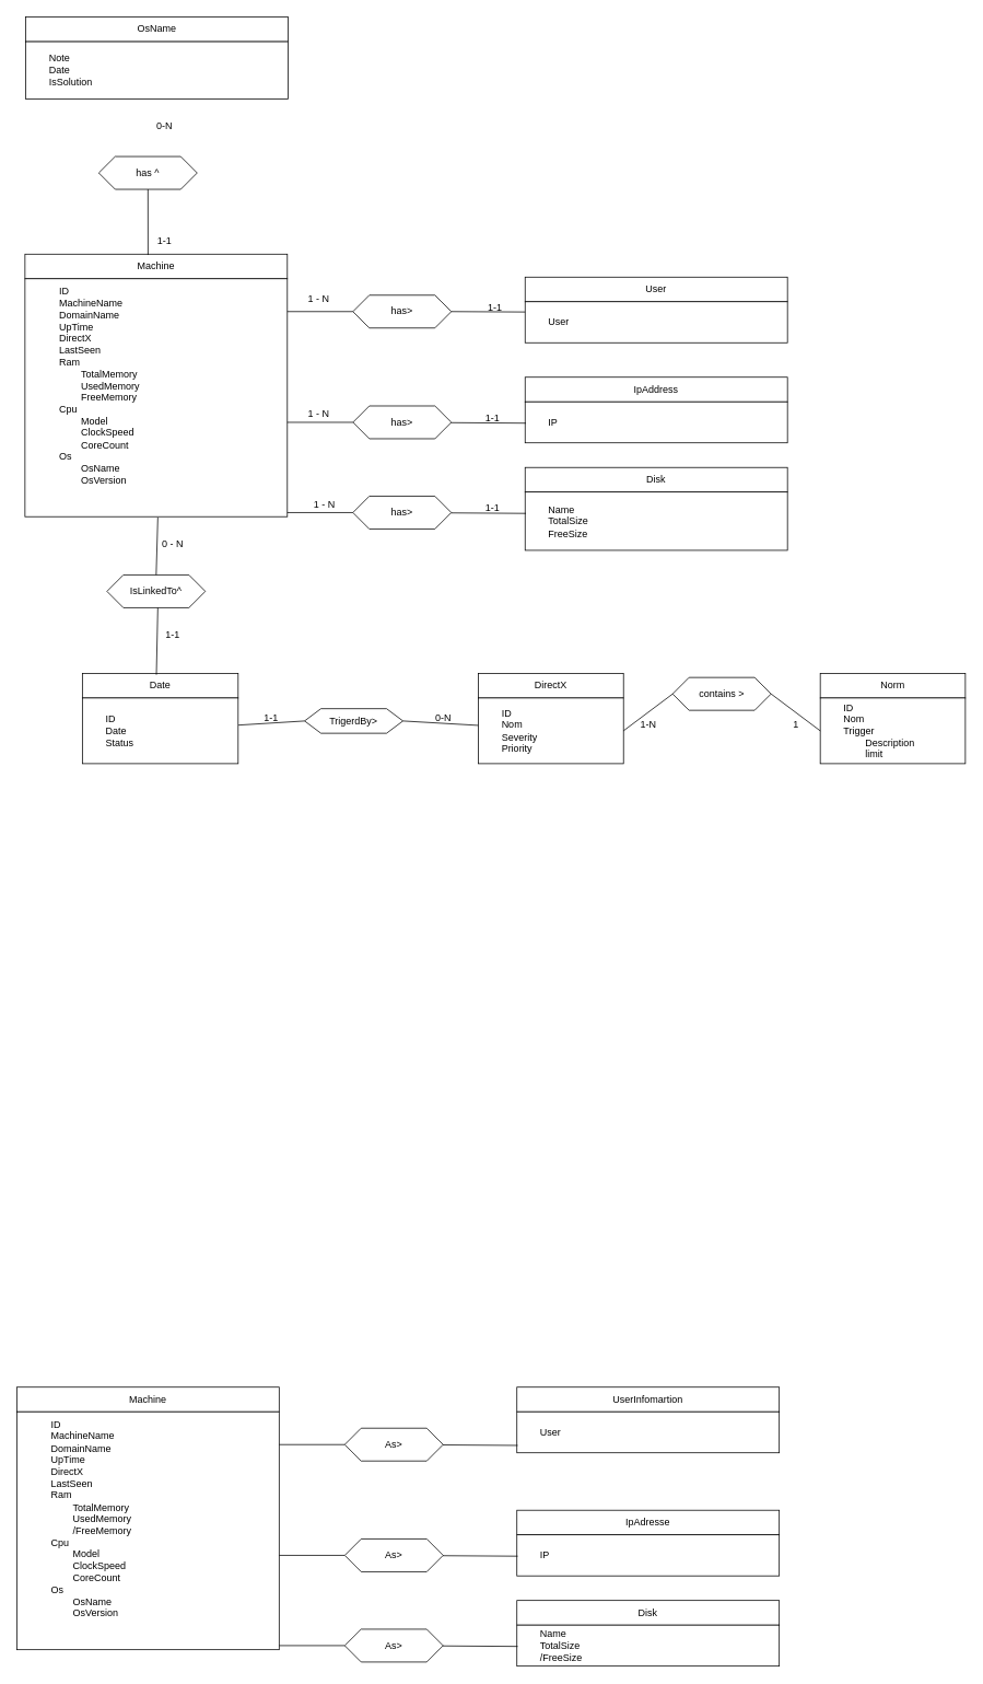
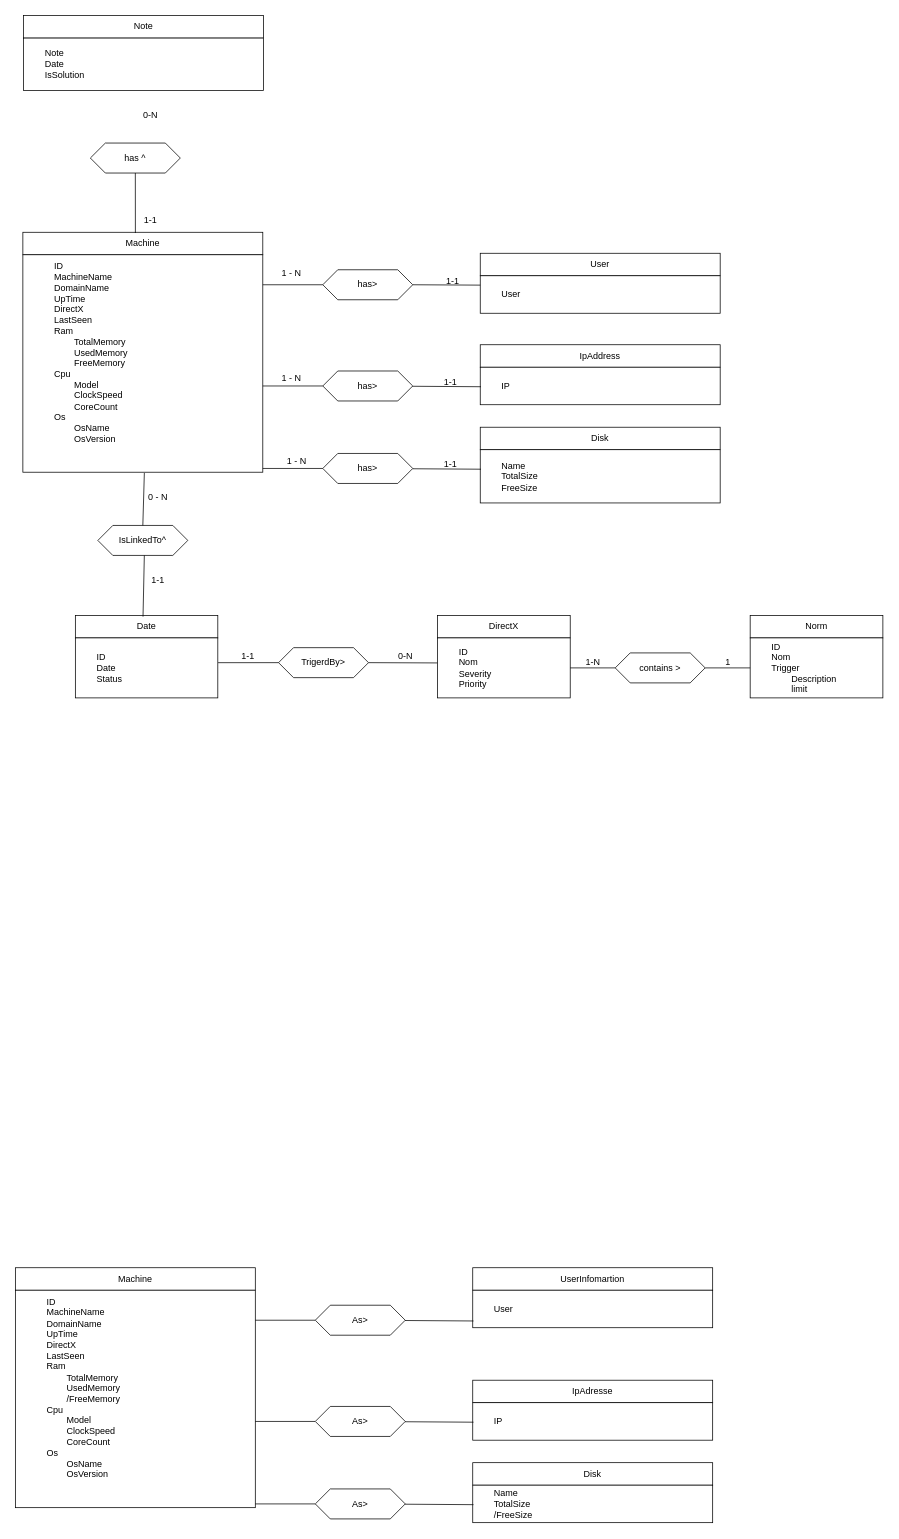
- <mxCell id="56" value="OsName" style="rounded=0;whiteSpace=wrap;html=1;" parent="1" vertex="1"><mxGeometry x="31" y="20" width="320" height="30" as="geometry" /></mxCell>
+ <mxCell id="56" value="Note" style="rounded=0;whiteSpace=wrap;html=1;" parent="1" vertex="1"><mxGeometry x="31" y="20" width="320" height="30" as="geometry" /></mxCell>
- <mxCell id="66" value="contains &amp;gt;" style="shape=hexagon;perimeter=hexagonPerimeter2;whiteSpace=wrap;html=1;fixedSize=1;" parent="1" vertex="1"><mxGeometry x="820" y="825" width="120" height="40" as="geometry" /></mxCell>
+ <mxCell id="66" value="contains &amp;gt;" style="shape=hexagon;perimeter=hexagonPerimeter2;whiteSpace=wrap;html=1;fixedSize=1;" parent="1" vertex="1"><mxGeometry x="820" y="870" width="120" height="40" as="geometry" /></mxCell>
- <mxCell id="9" value="TrigerdBy&amp;gt;" style="shape=hexagon;perimeter=hexagonPerimeter2;whiteSpace=wrap;html=1;fixedSize=1;" parent="1" vertex="1"><mxGeometry x="371" y="863" width="120" height="30" as="geometry" /></mxCell>
+ <mxCell id="9" value="TrigerdBy&amp;gt;" style="shape=hexagon;perimeter=hexagonPerimeter2;whiteSpace=wrap;html=1;fixedSize=1;" parent="1" vertex="1"><mxGeometry x="371" y="863" width="120" height="40" as="geometry" /></mxCell>
